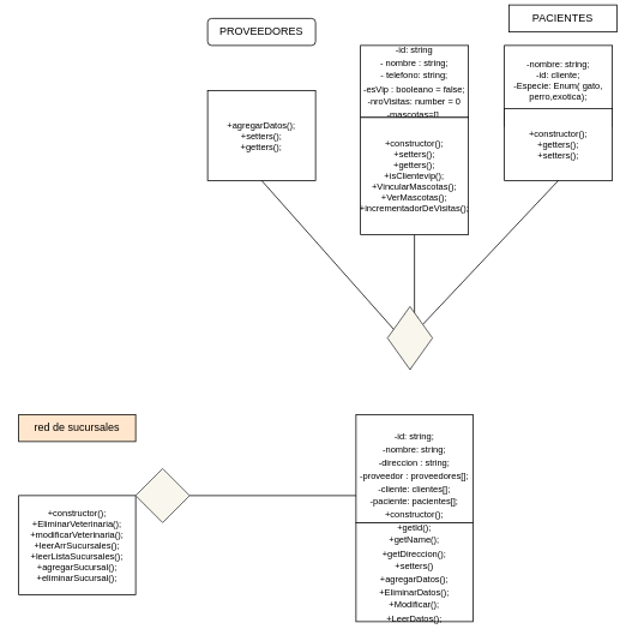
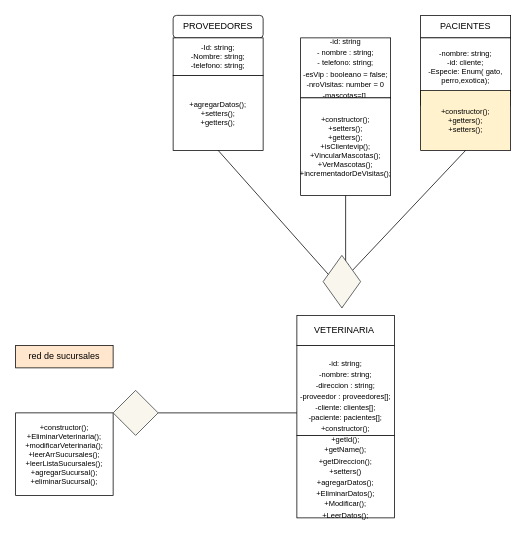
- <mxCell id="4" value="PACIENTES" style="whiteSpace=wrap;html=1;" parent="1" vertex="1"><mxGeometry x="565" y="5" width="120" height="30" as="geometry" /></mxCell>
+ <mxCell id="4" value="PACIENTES" style="whiteSpace=wrap;html=1;" parent="1" vertex="1"><mxGeometry x="560" y="20" width="120" height="30" as="geometry" /></mxCell>
+ <mxCell id="13" value="-Id: string;&lt;br&gt;-Nombre: string;&lt;br&gt;-telefono: string;&lt;br&gt;" style="whiteSpace=wrap;html=1;fontSize=10;" parent="1" vertex="1"><mxGeometry x="230" y="50" width="120" height="50" as="geometry" /></mxCell>
- <mxCell id="12" value="+constructor();&lt;br&gt;+getters();&lt;br&gt;+setters();" style="whiteSpace=wrap;html=1;fontSize=10;" parent="1" vertex="1"><mxGeometry x="560" y="120" width="120" height="80" as="geometry" /></mxCell>
+ <mxCell id="12" value="+constructor();&lt;br&gt;+getters();&lt;br&gt;+setters();" style="whiteSpace=wrap;html=1;fontSize=10;fillColor=#fff2cc;" parent="1" vertex="1"><mxGeometry x="560" y="120" width="120" height="80" as="geometry" /></mxCell>
+ <mxCell id="5" value="VETERINARIA&amp;nbsp;" style="whiteSpace=wrap;html=1;" parent="1" vertex="1"><mxGeometry x="395" y="420" width="130" height="40" as="geometry" /></mxCell>
